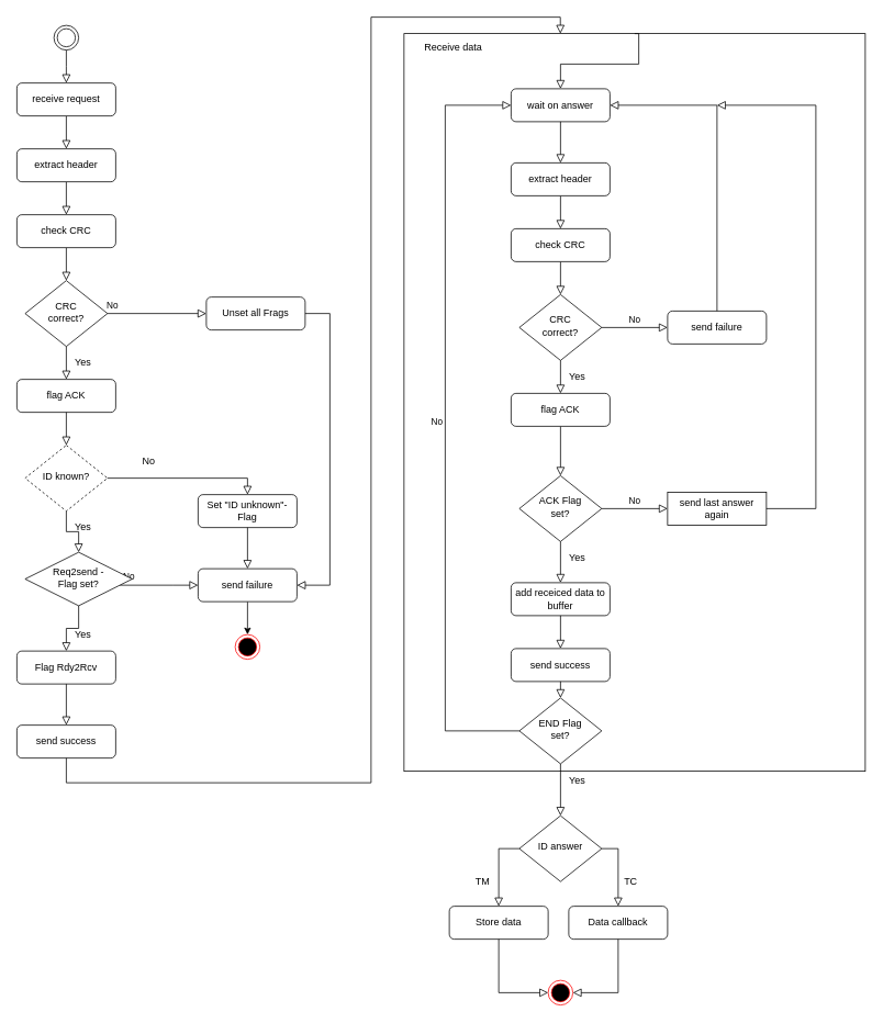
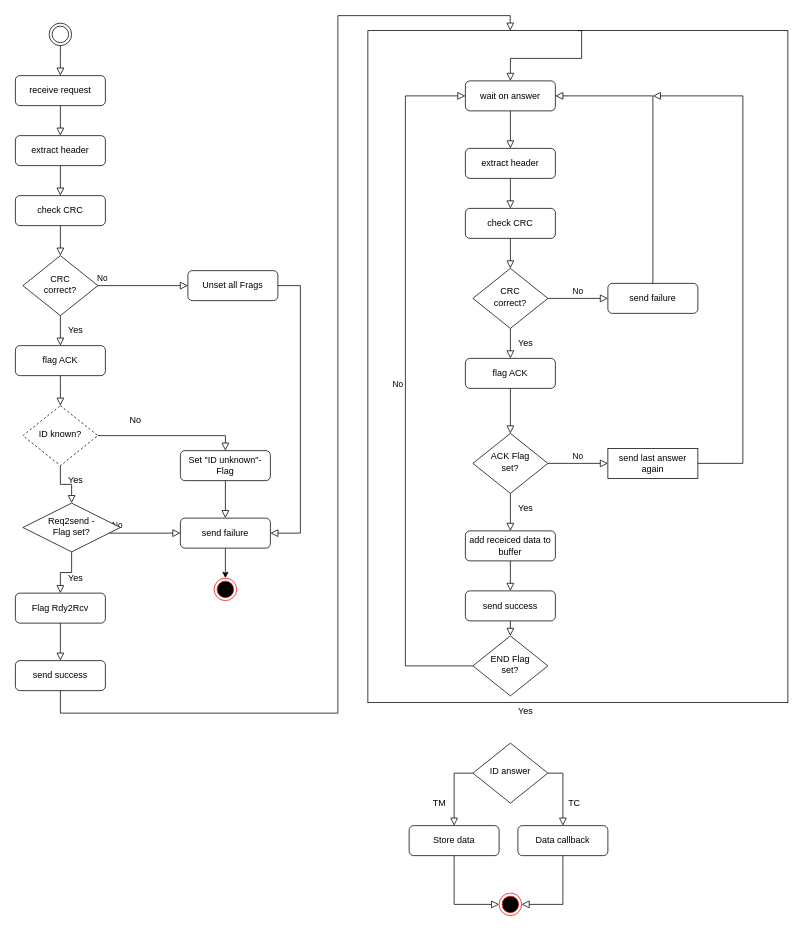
- <mxCell id="54" value="Receive data" style="text;html=1;strokeColor=none;fillColor=none;align=center;verticalAlign=middle;whiteSpace=wrap;rounded=0;" parent="1" vertex="1"><mxGeometry x="500" y="47" width="100" height="20" as="geometry" /></mxCell>
- <mxCell id="59" value="" style="rounded=0;html=1;jettySize=auto;orthogonalLoop=1;fontSize=11;endArrow=block;endFill=0;endSize=8;strokeWidth=1;shadow=0;labelBackgroundColor=none;edgeStyle=orthogonalEdgeStyle;entryX=0.5;entryY=0;entryDx=0;entryDy=0;exitX=0.5;exitY=1;exitDx=0;exitDy=0;" parent="1" source="43" target="60" edge="1"><mxGeometry relative="1" as="geometry"><mxPoint x="10" y="1954" as="targetPoint" /><mxPoint x="10" y="1914" as="sourcePoint" /></mxGeometry></mxCell>
